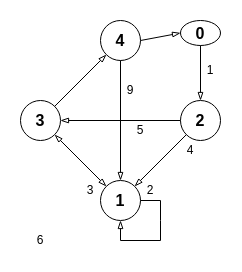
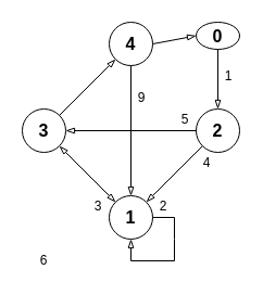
- <mxCell id="19" value="&lt;font&gt;5&lt;/font&gt;" style="text;html=1;align=center;verticalAlign=middle;whiteSpace=wrap;rounded=0;fontFamily=Helvetica;" parent="1" vertex="1"><mxGeometry x="130" y="120" width="20" height="20" as="geometry" /></mxCell>
+ <mxCell id="19" value="&lt;font&gt;5&lt;/font&gt;" style="text;html=1;align=center;verticalAlign=middle;whiteSpace=wrap;rounded=0;fontFamily=Helvetica;" parent="1" vertex="1"><mxGeometry x="160" y="100" width="20" height="20" as="geometry" /></mxCell>
